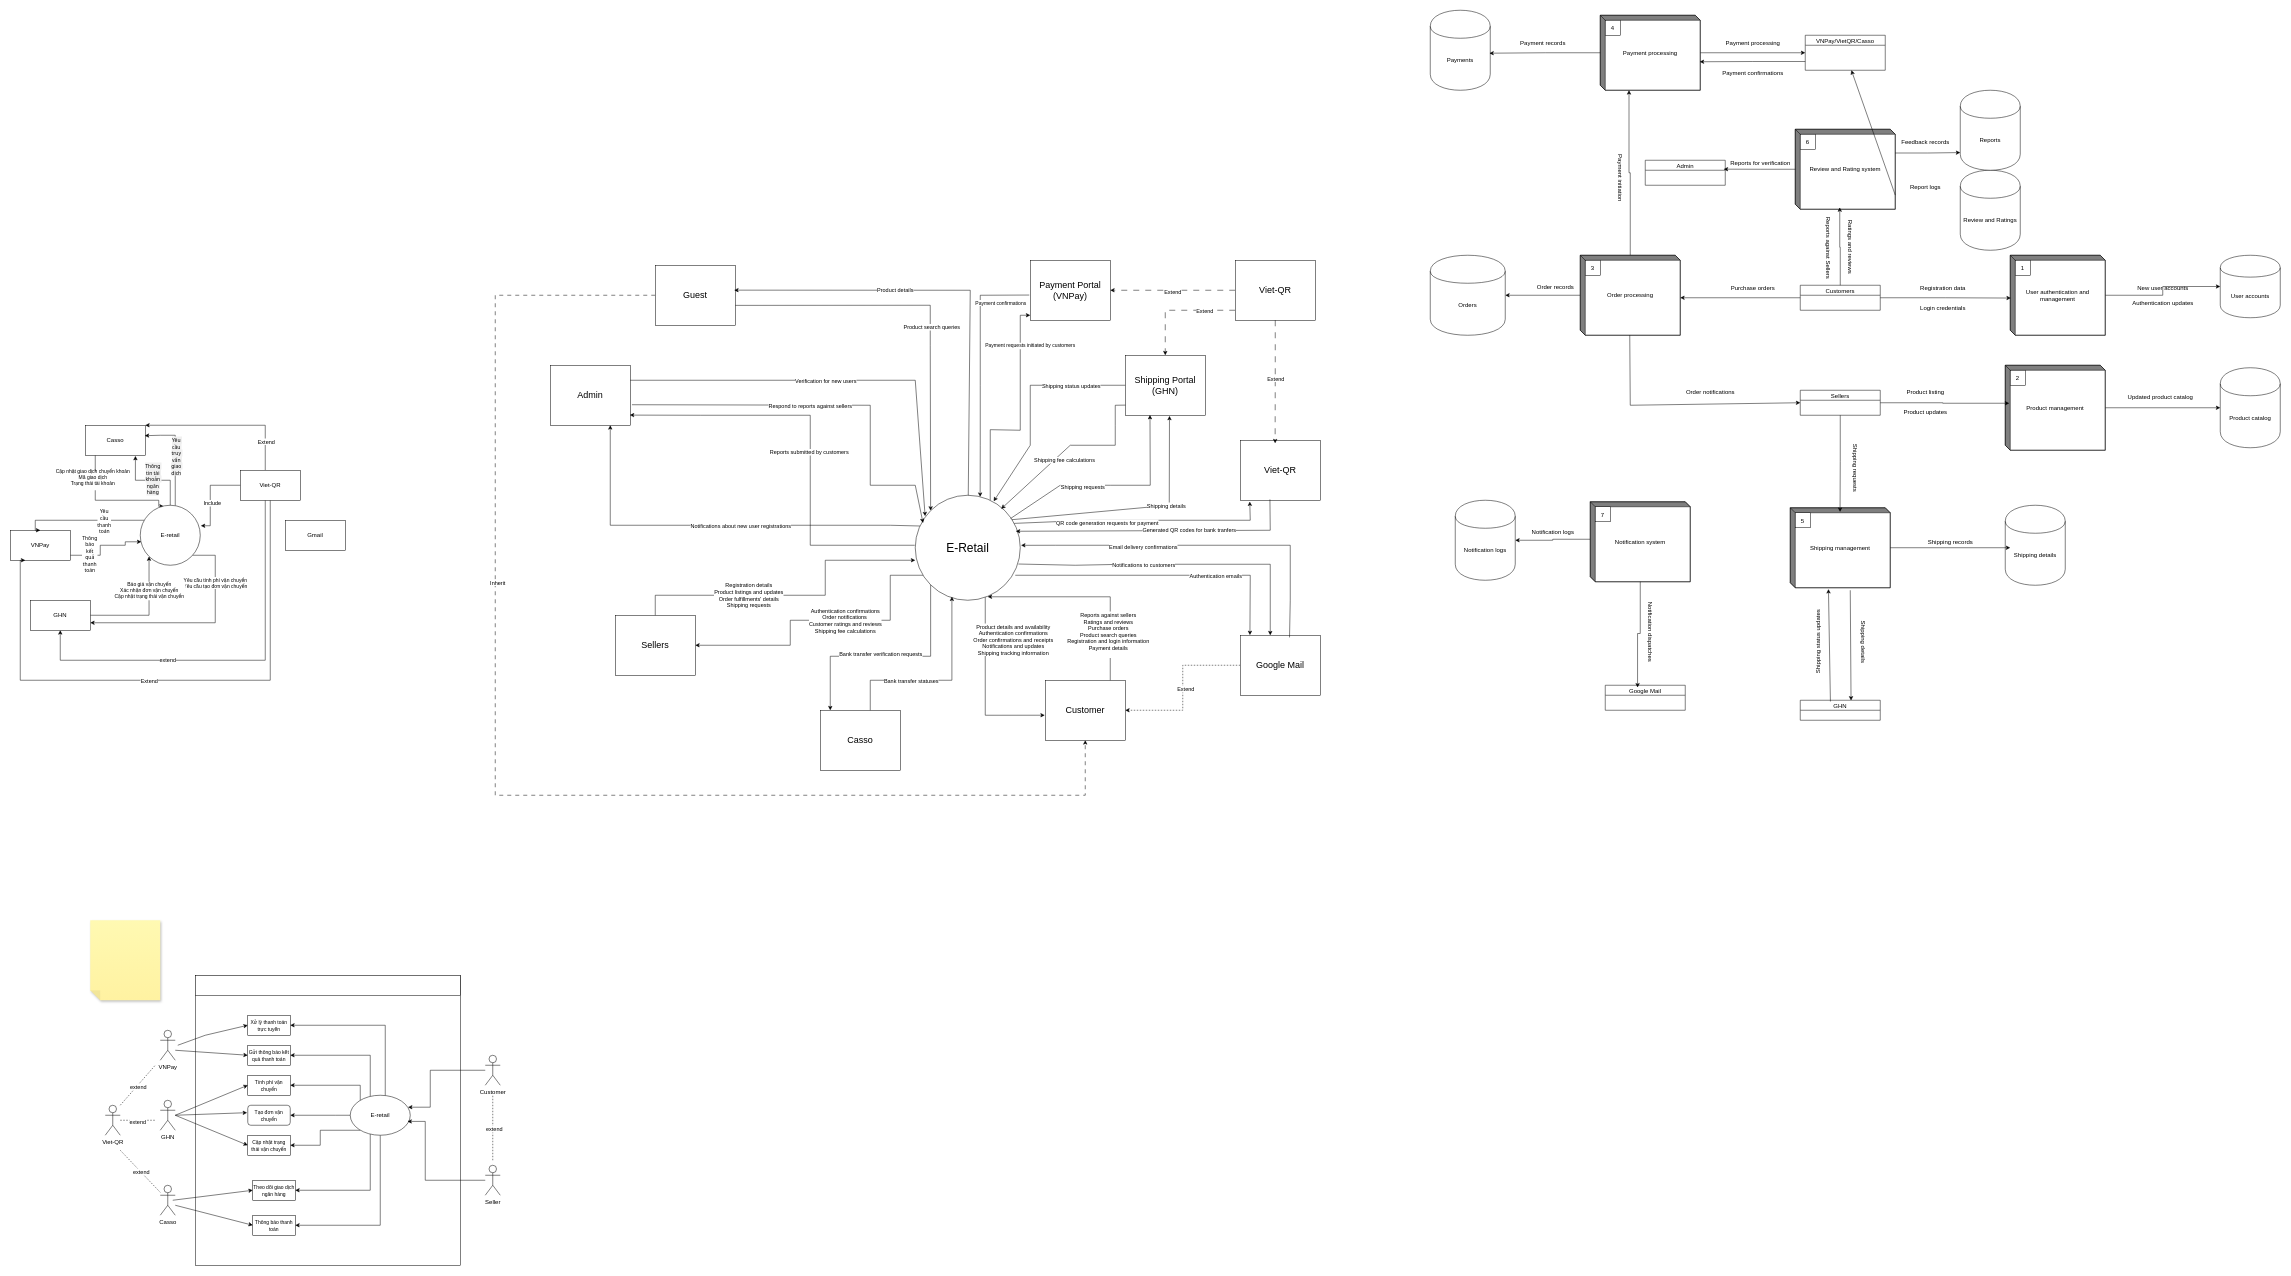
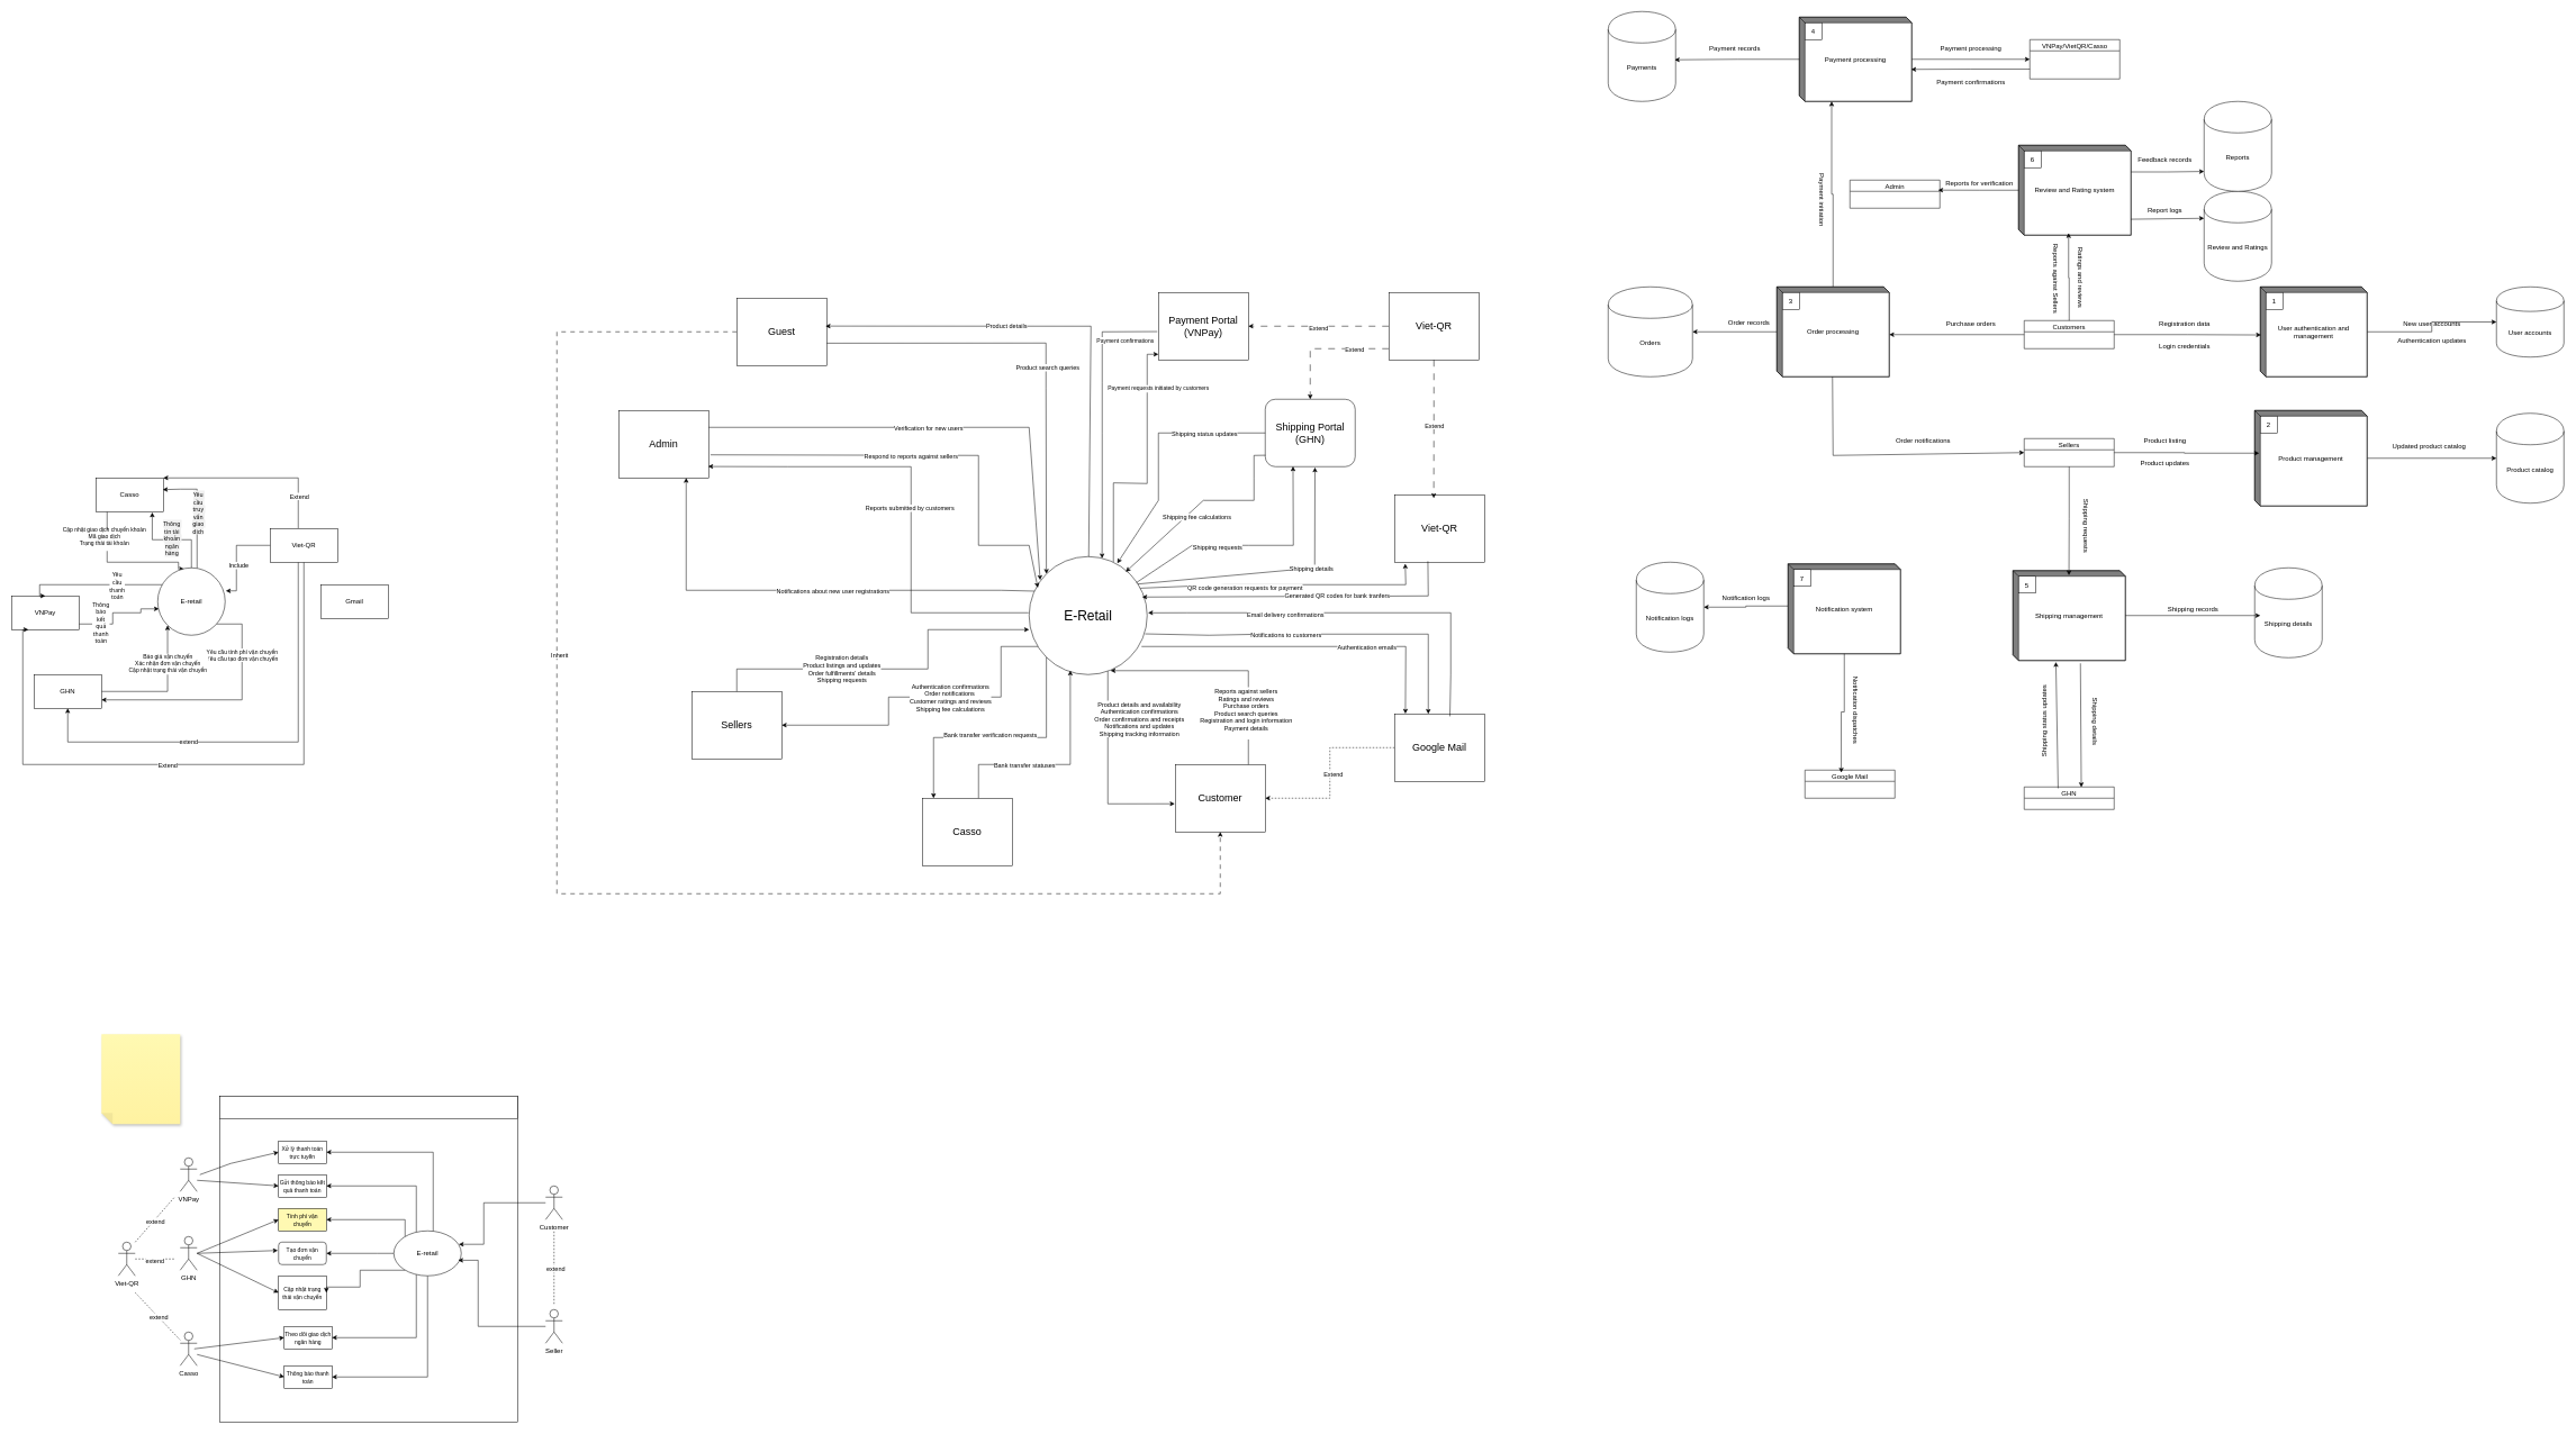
- <mxCell id="196" value="" style="endArrow=classic;html=1;rounded=0;exitX=1;exitY=0.823;exitDx=0;exitDy=0;exitPerimeter=0;" parent="1" source="126" target="150" edge="1"><mxGeometry width="50" height="50" relative="1" as="geometry"><mxPoint x="3830" y="510" as="sourcePoint" /><mxPoint x="3880" y="460" as="targetPoint" /></mxGeometry></mxCell>
+ <mxCell id="196" value="" style="endArrow=classic;html=1;rounded=0;entryX=0;entryY=0.3;entryDx=0;entryDy=0;exitX=1;exitY=0.823;exitDx=0;exitDy=0;exitPerimeter=0;" parent="1" source="126" target="145" edge="1"><mxGeometry width="50" height="50" relative="1" as="geometry"><mxPoint x="3830" y="510" as="sourcePoint" /><mxPoint x="3880" y="460" as="targetPoint" /></mxGeometry></mxCell>
- <mxCell id="95" value="&lt;font style=&quot;font-size: 18px;&quot;&gt;Shipping Portal (GHN)&lt;/font&gt;" style="rounded=0;whiteSpace=wrap;html=1;" parent="1" vertex="1"><mxGeometry x="2250" y="710" width="160" height="120" as="geometry" /></mxCell>
+ <mxCell id="95" value="&lt;font style=&quot;font-size: 18px;&quot;&gt;Shipping Portal (GHN)&lt;/font&gt;" style="whiteSpace=wrap;html=1;rounded=1;" parent="1" vertex="1"><mxGeometry x="2250" y="710" width="160" height="120" as="geometry" /></mxCell>
- <mxCell id="41" value="&lt;font style=&quot;font-size: 10px;&quot;&gt;Tính phí vận chuyển&lt;/font&gt;" style="rounded=0;whiteSpace=wrap;html=1;" parent="1" vertex="1"><mxGeometry x="495" y="2150" width="85" height="40" as="geometry" /></mxCell>
+ <mxCell id="41" value="&lt;font style=&quot;font-size: 10px;&quot;&gt;Tính phí vận chuyển&lt;/font&gt;" style="rounded=0;whiteSpace=wrap;html=1;fillColor=#fff9b2;" parent="1" vertex="1"><mxGeometry x="495" y="2150" width="85" height="40" as="geometry" /></mxCell>
- <mxCell id="39" value="&lt;font style=&quot;font-size: 10px;&quot;&gt;Cập nhật trạng thái vận chuyển&lt;/font&gt;" style="rounded=0;whiteSpace=wrap;html=1;" parent="1" vertex="1"><mxGeometry x="495" y="2270" width="85" height="40" as="geometry" /></mxCell>
+ <mxCell id="39" value="&lt;font style=&quot;font-size: 10px;&quot;&gt;Cập nhật trạng thái vận chuyển&lt;/font&gt;" style="rounded=0;whiteSpace=wrap;html=1;" parent="1" vertex="1"><mxGeometry x="495" y="2270" width="85" height="60" as="geometry" /></mxCell>
